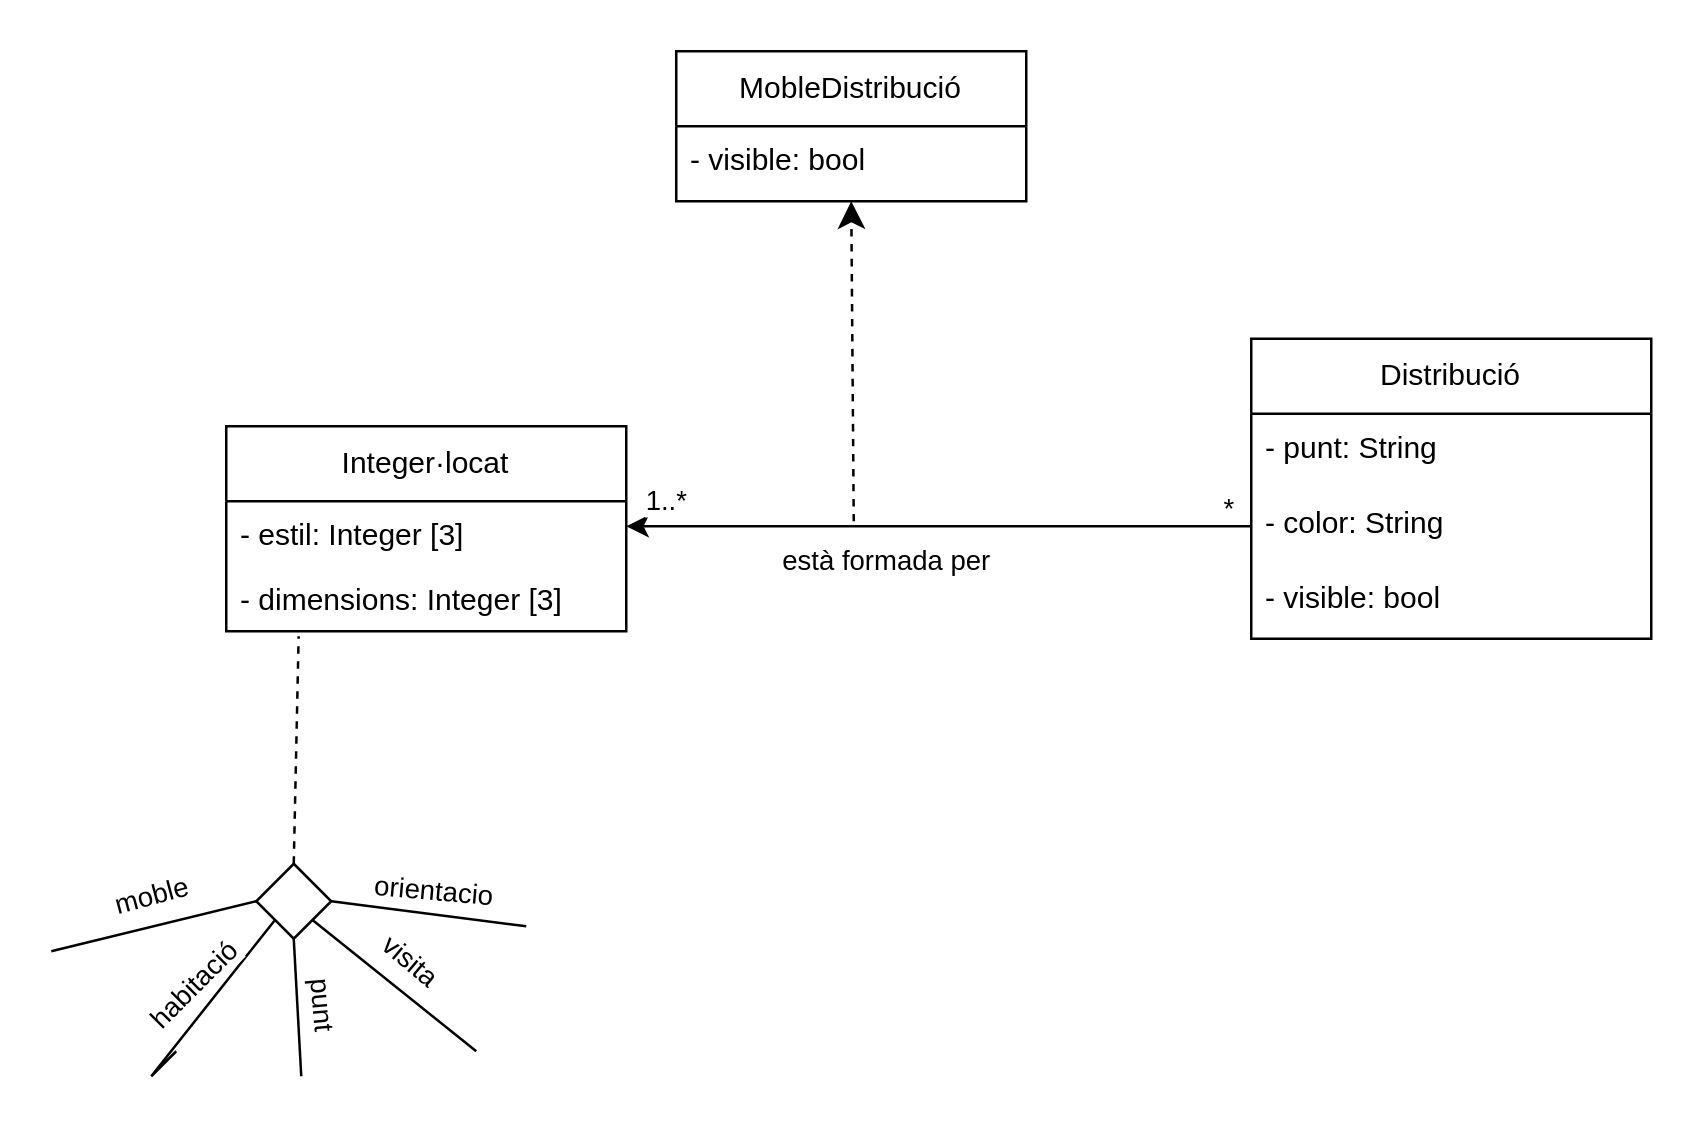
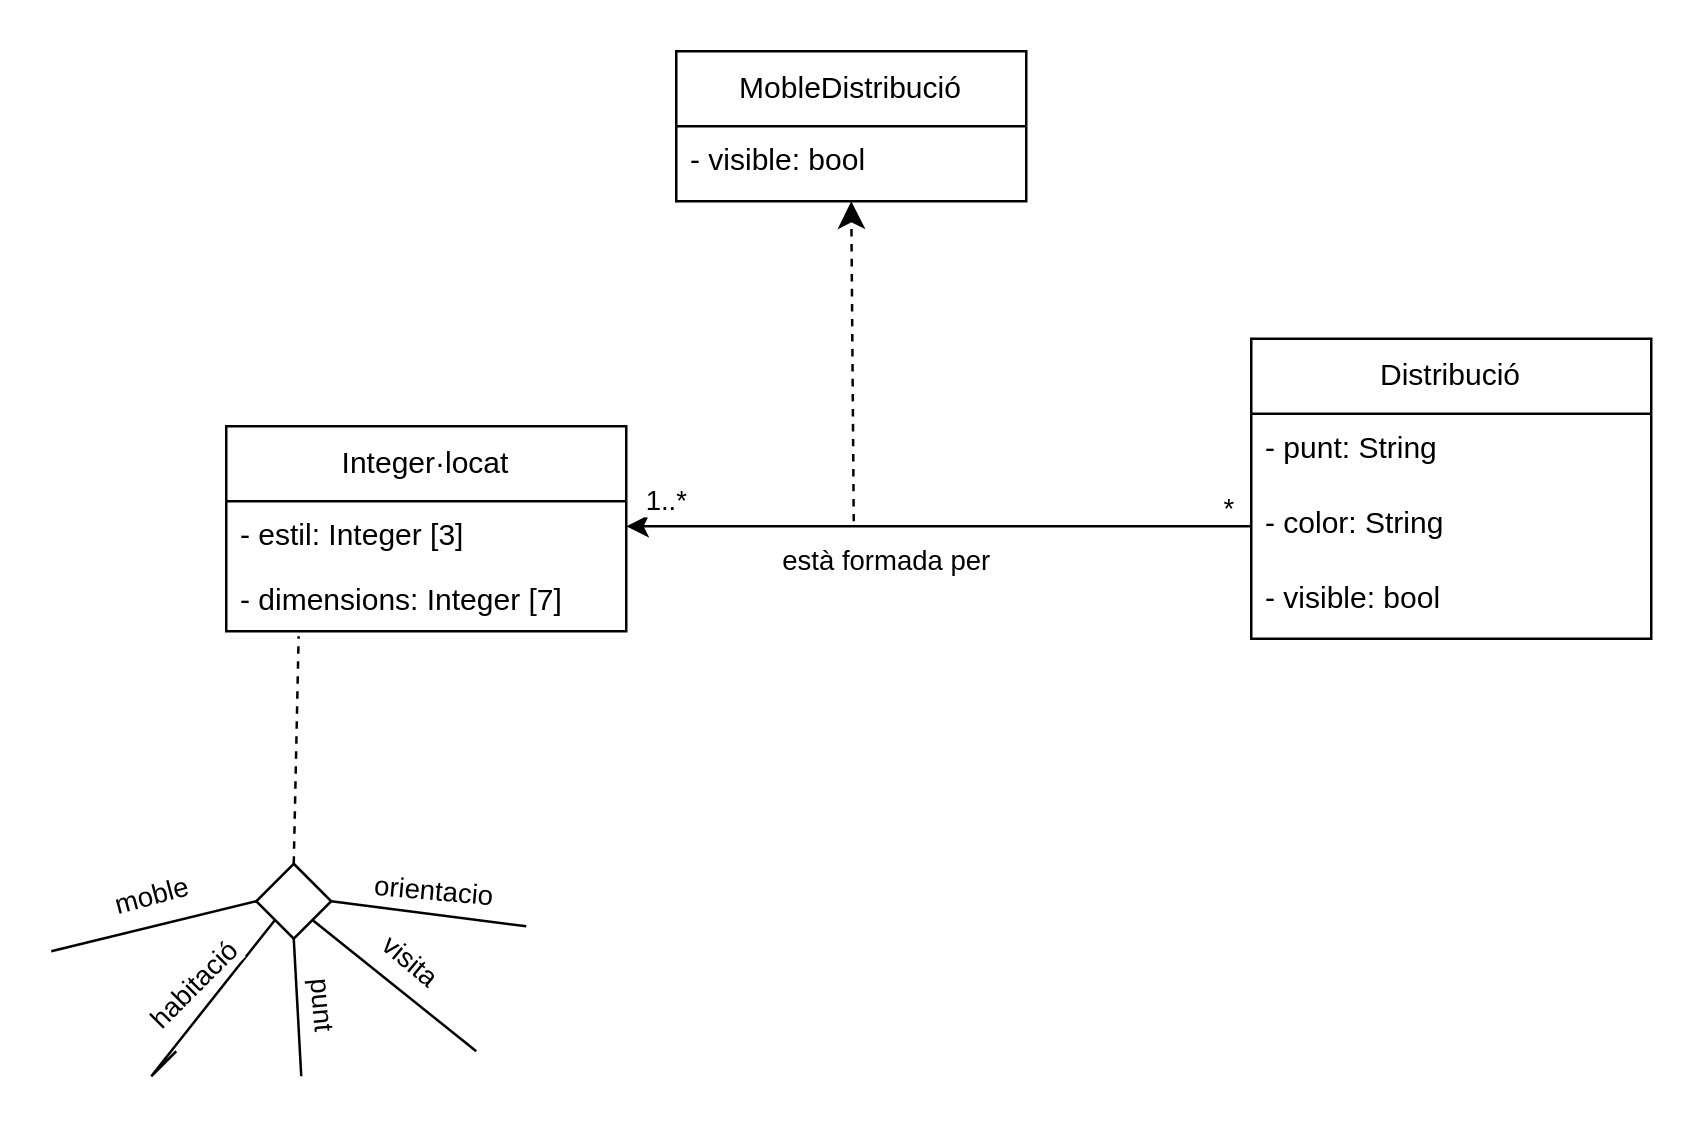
- <mxCell id="15" value="- dimensions: Integer [3]" style="text;align=left;verticalAlign=top;spacingLeft=4;spacingRight=4;overflow=hidden;rotatable=0;points=[[0,0.5],[1,0.5]];portConstraint=eastwest;rounded=0;shadow=0;html=0;" vertex="1" parent="13"><mxGeometry y="56" width="160" height="26" as="geometry" /></mxCell>
+ <mxCell id="15" value="- dimensions: Integer [7]" style="text;align=left;verticalAlign=top;spacingLeft=4;spacingRight=4;overflow=hidden;rotatable=0;points=[[0,0.5],[1,0.5]];portConstraint=eastwest;rounded=0;shadow=0;html=0;" vertex="1" parent="13"><mxGeometry y="56" width="160" height="26" as="geometry" /></mxCell>
